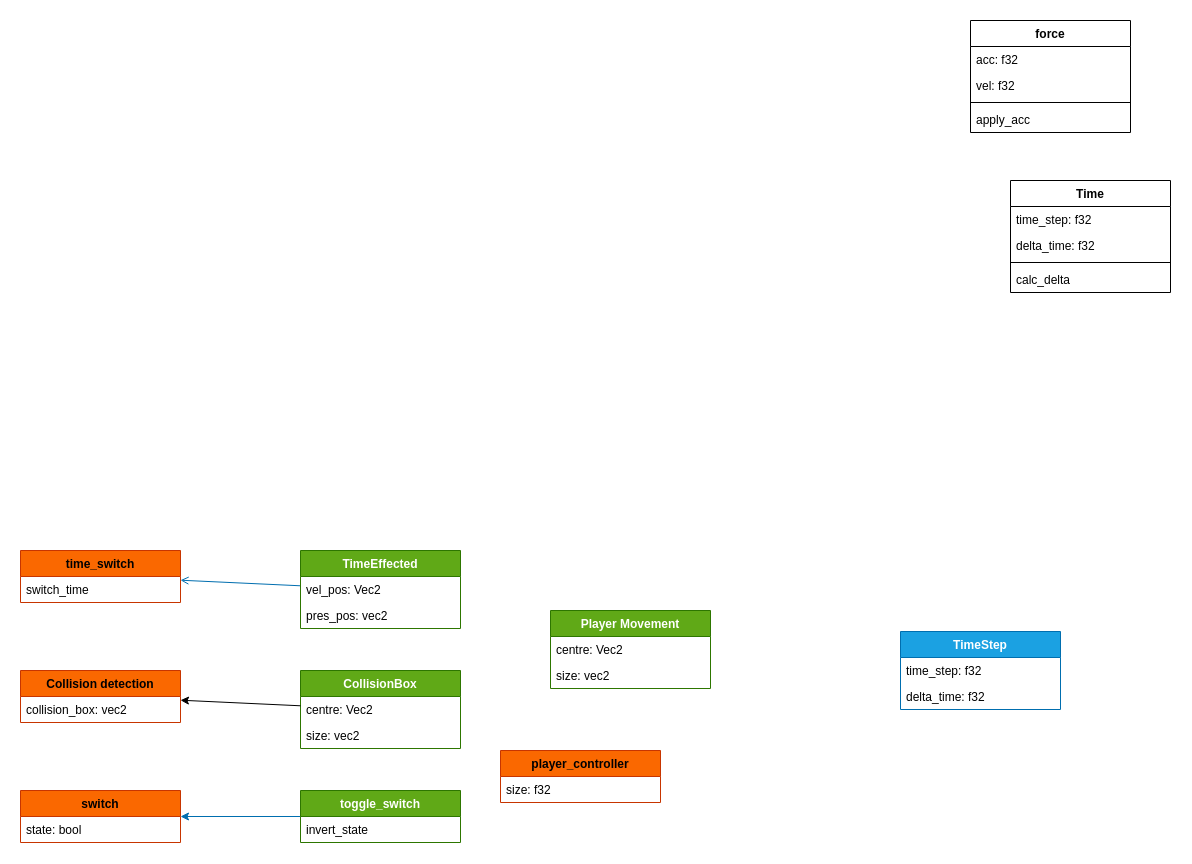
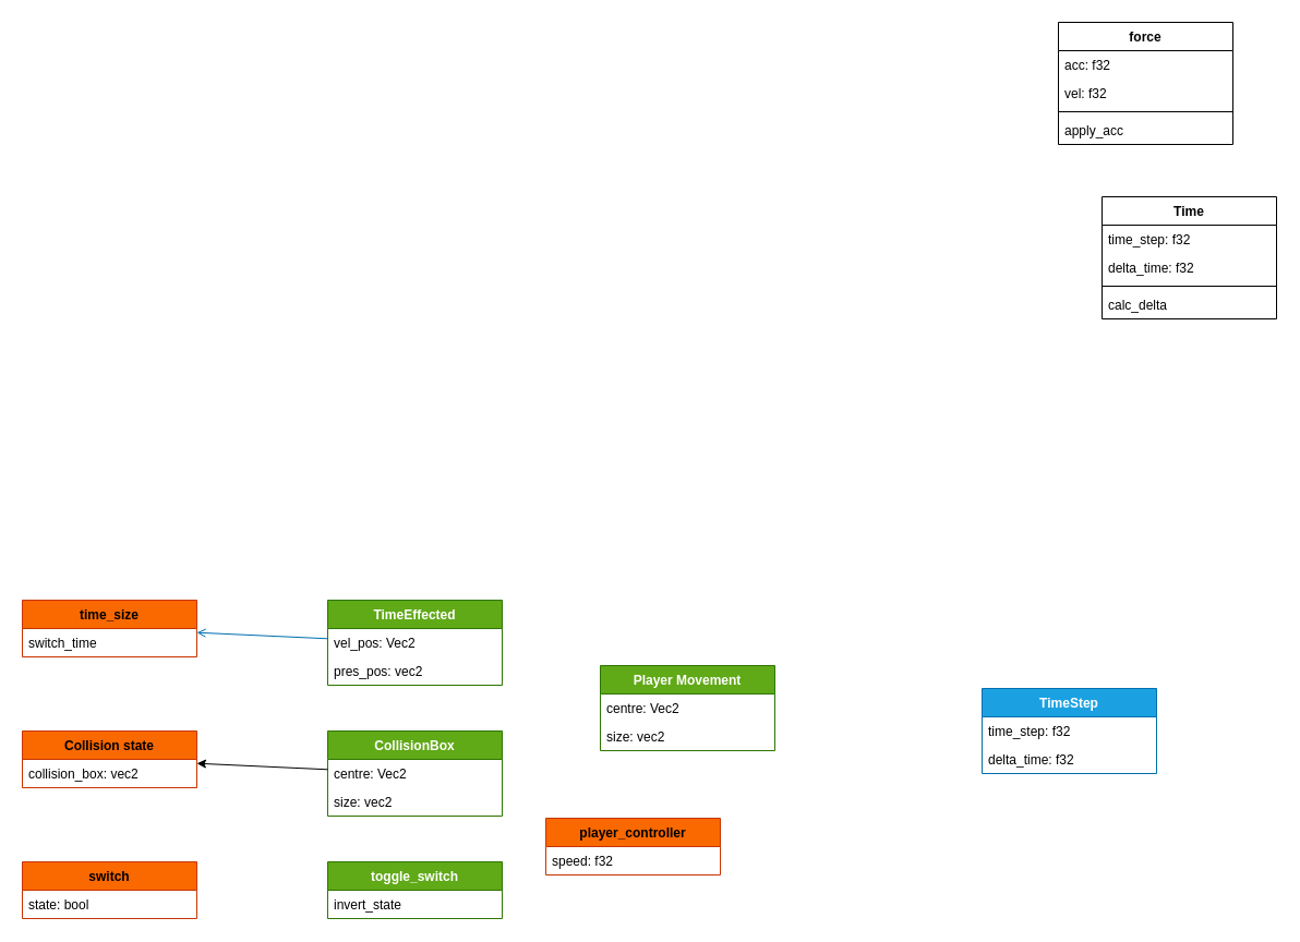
- <mxCell id="13" value="time_switch" style="swimlane;fontStyle=1;align=center;verticalAlign=top;childLayout=stackLayout;horizontal=1;startSize=26;horizontalStack=0;resizeParent=1;resizeParentMax=0;resizeLast=0;collapsible=1;marginBottom=0;fillColor=#fa6800;fontColor=#000000;strokeColor=#C73500;" parent="1" vertex="1"><mxGeometry x="20" y="550" width="160" height="52" as="geometry" /></mxCell>
+ <mxCell id="13" value="time_size" style="swimlane;fontStyle=1;align=center;verticalAlign=top;childLayout=stackLayout;horizontal=1;startSize=26;horizontalStack=0;resizeParent=1;resizeParentMax=0;resizeLast=0;collapsible=1;marginBottom=0;fillColor=#fa6800;fontColor=#000000;strokeColor=#C73500;" parent="1" vertex="1"><mxGeometry x="20" y="550" width="160" height="52" as="geometry" /></mxCell>
- <mxCell id="26" value="Collision detection" style="swimlane;fontStyle=1;align=center;verticalAlign=top;childLayout=stackLayout;horizontal=1;startSize=26;horizontalStack=0;resizeParent=1;resizeParentMax=0;resizeLast=0;collapsible=1;marginBottom=0;fillColor=#fa6800;fontColor=#000000;strokeColor=#C73500;" parent="1" vertex="1"><mxGeometry x="20" y="670" width="160" height="52" as="geometry" /></mxCell>
+ <mxCell id="26" value="Collision state" style="swimlane;fontStyle=1;align=center;verticalAlign=top;childLayout=stackLayout;horizontal=1;startSize=26;horizontalStack=0;resizeParent=1;resizeParentMax=0;resizeLast=0;collapsible=1;marginBottom=0;fillColor=#fa6800;fontColor=#000000;strokeColor=#C73500;" parent="1" vertex="1"><mxGeometry x="20" y="670" width="160" height="52" as="geometry" /></mxCell>
- <mxCell id="29" value="size: f32" style="text;strokeColor=none;fillColor=none;align=left;verticalAlign=top;spacingLeft=4;spacingRight=4;overflow=hidden;rotatable=0;points=[[0,0.5],[1,0.5]];portConstraint=eastwest;" vertex="1" parent="28"><mxGeometry y="26" width="160" height="26" as="geometry" /></mxCell>
+ <mxCell id="29" value="speed: f32" style="text;strokeColor=none;fillColor=none;align=left;verticalAlign=top;spacingLeft=4;spacingRight=4;overflow=hidden;rotatable=0;points=[[0,0.5],[1,0.5]];portConstraint=eastwest;" vertex="1" parent="28"><mxGeometry y="26" width="160" height="26" as="geometry" /></mxCell>
- <mxCell id="21" style="edgeStyle=none;html=1;fillColor=#1ba1e2;strokeColor=#006EAF;" parent="1" source="24" target="22" edge="1"><mxGeometry relative="1" as="geometry"><mxPoint x="440" y="760.681" as="sourcePoint" /></mxGeometry></mxCell>
